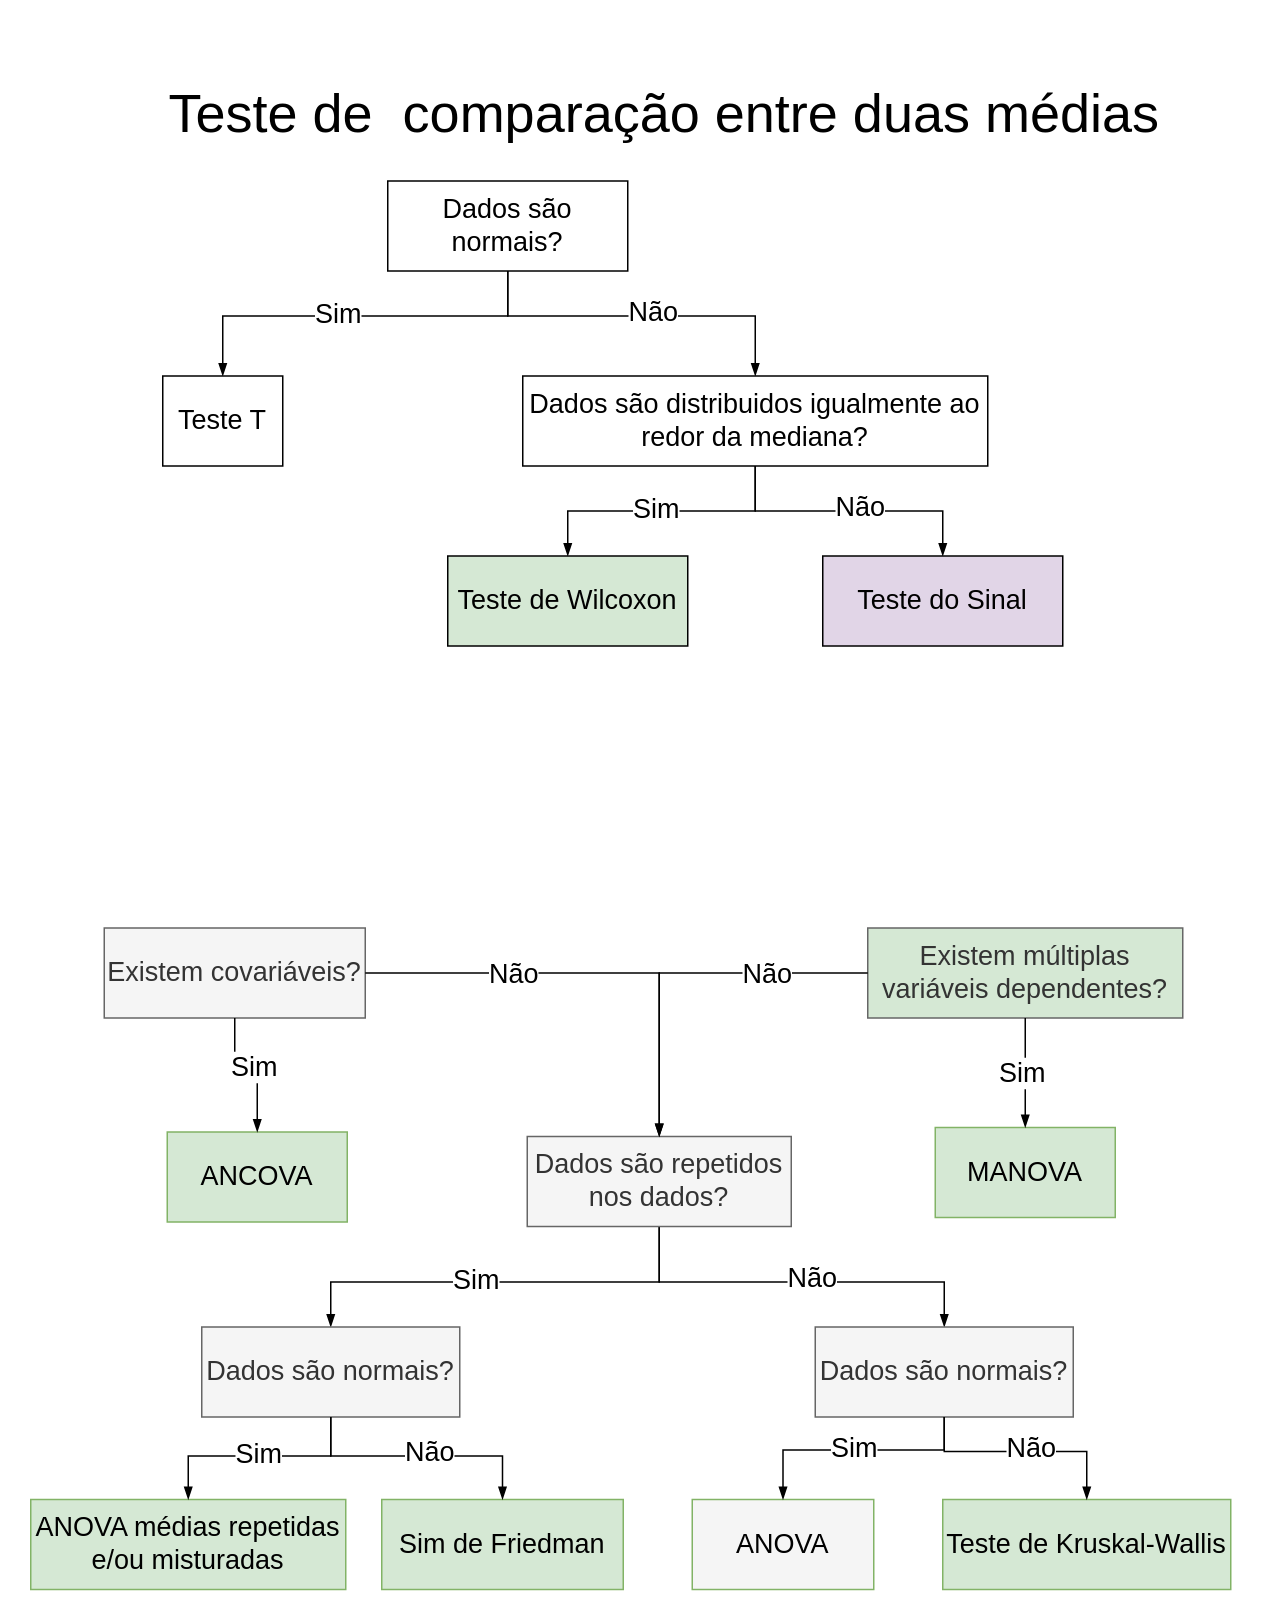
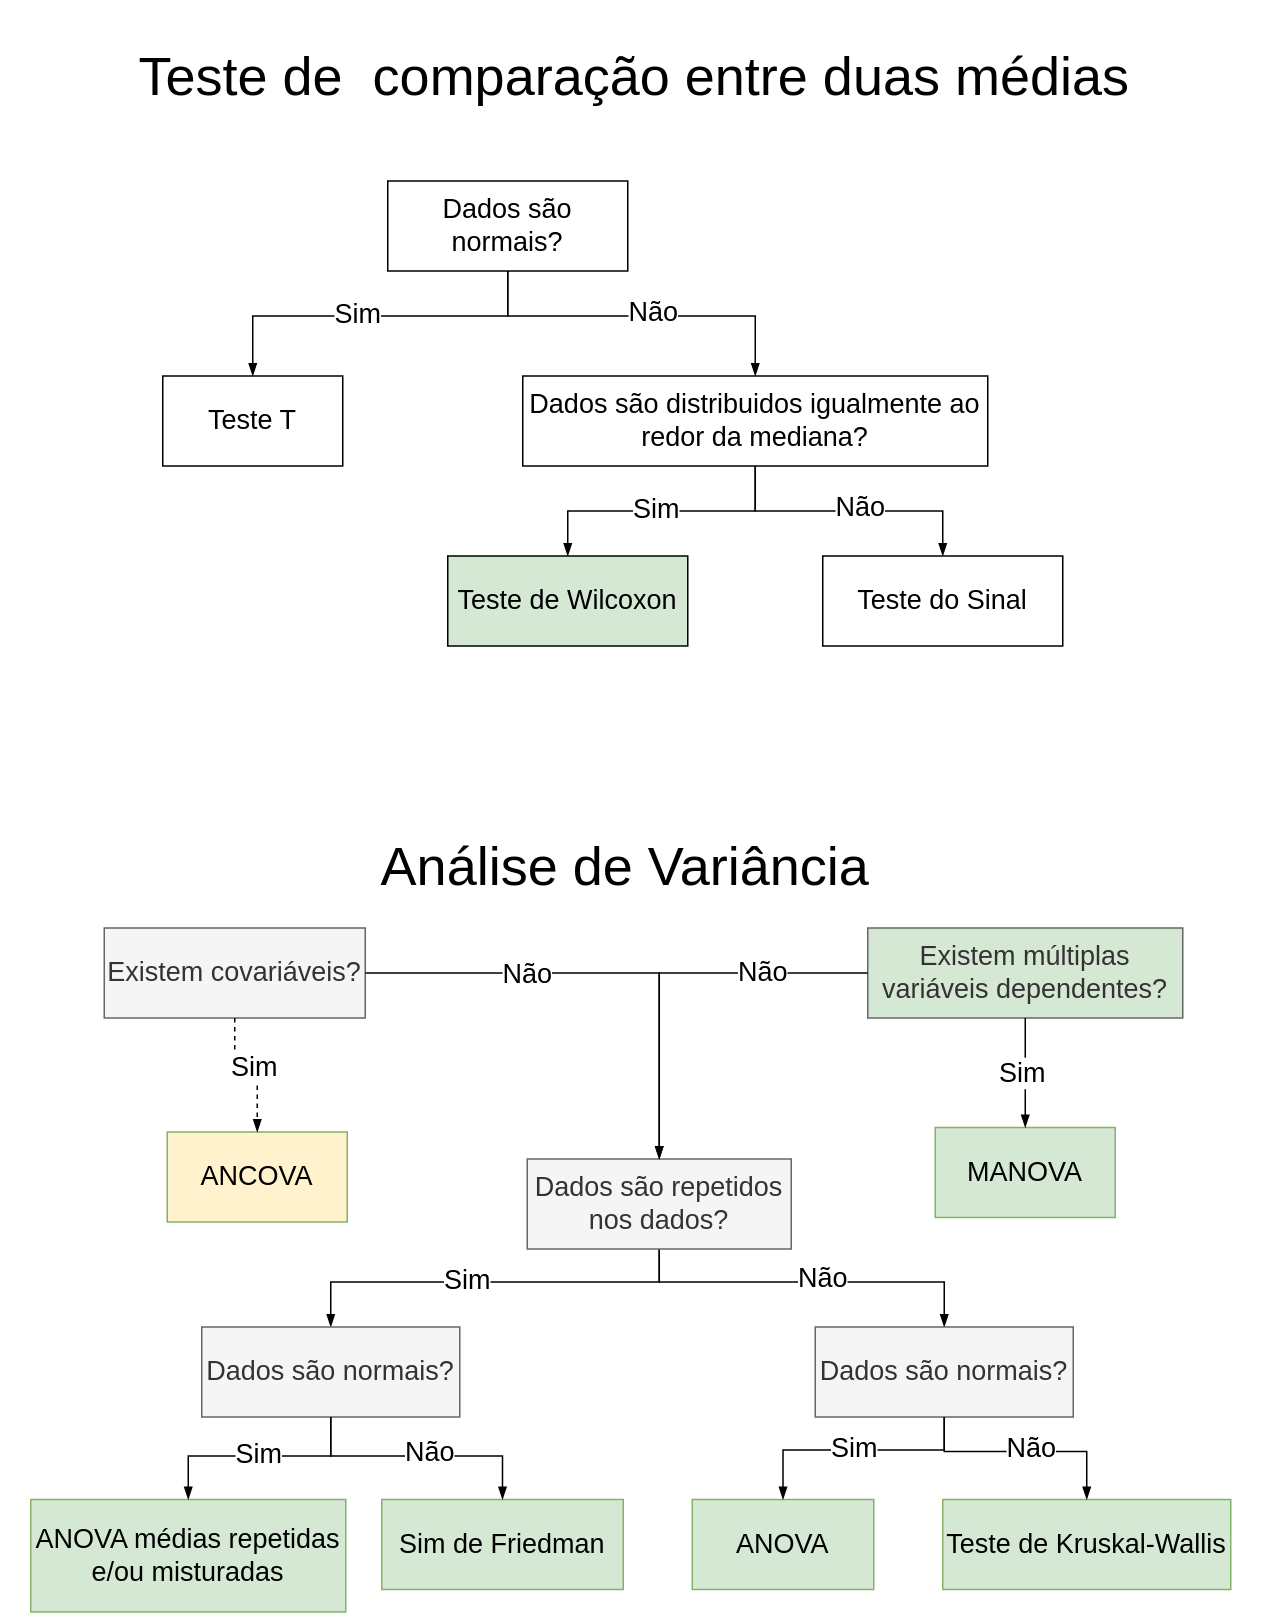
- <mxCell id="7" value="&lt;font style=&quot;font-size: 36px;&quot;&gt;Teste de&amp;nbsp; comparação entre duas médias&lt;/font&gt;" style="text;html=1;align=center;verticalAlign=middle;resizable=0;points=[];autosize=1;strokeColor=none;fillColor=none;" vertex="1" parent="1"><mxGeometry x="102" y="45" width="680" height="60" as="geometry" /></mxCell>
+ <mxCell id="7" value="&lt;font style=&quot;font-size: 36px;&quot;&gt;Teste de&amp;nbsp; comparação entre duas médias&lt;/font&gt;" style="text;html=1;align=center;verticalAlign=middle;resizable=0;points=[];autosize=1;strokeColor=none;fillColor=none;" vertex="1" parent="1"><mxGeometry x="82" y="20" width="680" height="60" as="geometry" /></mxCell>
- <mxCell id="8" value="Teste T" style="rounded=0;whiteSpace=wrap;html=1;fontSize=18;" vertex="1" parent="1"><mxGeometry x="108" y="250" width="80" height="60" as="geometry" /></mxCell>
+ <mxCell id="8" value="Teste T" style="rounded=0;whiteSpace=wrap;html=1;fontSize=18;" vertex="1" parent="1"><mxGeometry x="108" y="250" width="120" height="60" as="geometry" /></mxCell>
- <mxCell id="15" value="Teste do Sinal" style="rounded=0;whiteSpace=wrap;html=1;fontSize=18;fillColor=#e1d5e7;" vertex="1" parent="1"><mxGeometry x="548" y="370" width="160" height="60" as="geometry" /></mxCell>
+ <mxCell id="15" value="Teste do Sinal" style="rounded=0;whiteSpace=wrap;html=1;fontSize=18;" vertex="1" parent="1"><mxGeometry x="548" y="370" width="160" height="60" as="geometry" /></mxCell>
+ <mxCell id="21" value="&lt;span style=&quot;font-size: 36px;&quot;&gt;Análise de Variância&lt;br&gt;&lt;/span&gt;" style="text;html=1;align=center;verticalAlign=middle;resizable=0;points=[];autosize=1;strokeColor=none;fillColor=none;" vertex="1" parent="1"><mxGeometry x="243.5" y="549" width="344" height="55" as="geometry" /></mxCell>
- <mxCell id="40" value="" style="endArrow=blockThin;endFill=1;fontSize=11;edgeStyle=elbowEdgeStyle;elbow=vertical;rounded=0;exitX=0.5;exitY=1;exitDx=0;exitDy=0;entryX=0.5;entryY=0;entryDx=0;entryDy=0;" edge="1" parent="1" source="36" target="38"><mxGeometry relative="1" as="geometry"><mxPoint x="413" y="678" as="sourcePoint" /><mxPoint x="194" y="745" as="targetPoint" /><Array as="points"><mxPoint x="234" y="715" /></Array></mxGeometry></mxCell>
+ <mxCell id="40" value="" style="endArrow=blockThin;endFill=1;fontSize=11;edgeStyle=elbowEdgeStyle;elbow=vertical;rounded=0;exitX=0.5;exitY=1;exitDx=0;exitDy=0;entryX=0.5;entryY=0;entryDx=0;entryDy=0;dashed=1;" edge="1" parent="1" source="36" target="38"><mxGeometry relative="1" as="geometry"><mxPoint x="413" y="678" as="sourcePoint" /><mxPoint x="194" y="745" as="targetPoint" /><Array as="points"><mxPoint x="234" y="715" /></Array></mxGeometry></mxCell>
- <mxCell id="38" value="ANCOVA" style="rounded=0;whiteSpace=wrap;html=1;fontSize=18;fillColor=#d5e8d4;strokeColor=#82b366;" vertex="1" parent="1"><mxGeometry x="111" y="754" width="120" height="60" as="geometry" /></mxCell>
+ <mxCell id="38" value="ANCOVA" style="rounded=0;whiteSpace=wrap;html=1;fontSize=18;fillColor=#fff2cc;strokeColor=#82b366;" vertex="1" parent="1"><mxGeometry x="111" y="754" width="120" height="60" as="geometry" /></mxCell>
- <mxCell id="20" value="&lt;font style=&quot;font-size: 18px;&quot;&gt;Dados são repetidos nos dados?&lt;/font&gt;" style="rounded=0;whiteSpace=wrap;html=1;fillColor=#f5f5f5;strokeColor=#666666;fontColor=#333333;" vertex="1" parent="1"><mxGeometry x="351" y="757" width="176" height="60" as="geometry" /></mxCell>
+ <mxCell id="20" value="&lt;font style=&quot;font-size: 18px;&quot;&gt;Dados são repetidos nos dados?&lt;/font&gt;" style="rounded=0;whiteSpace=wrap;html=1;fillColor=#f5f5f5;strokeColor=#666666;fontColor=#333333;" vertex="1" parent="1"><mxGeometry x="351" y="772" width="176" height="60" as="geometry" /></mxCell>
- <mxCell id="24" value="ANOVA médias repetidas e/ou misturadas" style="rounded=0;whiteSpace=wrap;html=1;fontSize=18;fillColor=#d5e8d4;strokeColor=#82b366;" vertex="1" parent="1"><mxGeometry x="20" y="999" width="210" height="60" as="geometry" /></mxCell>
+ <mxCell id="24" value="ANOVA médias repetidas e/ou misturadas" style="rounded=0;whiteSpace=wrap;html=1;fontSize=18;fillColor=#d5e8d4;strokeColor=#82b366;" vertex="1" parent="1"><mxGeometry x="20" y="999" width="210" height="75" as="geometry" /></mxCell>
- <mxCell id="30" value="ANOVA" style="rounded=0;whiteSpace=wrap;html=1;fontSize=18;fillColor=#f5f5f5;strokeColor=#82b366;" vertex="1" parent="1"><mxGeometry x="461" y="999" width="121" height="60" as="geometry" /></mxCell>
+ <mxCell id="30" value="ANOVA" style="rounded=0;whiteSpace=wrap;html=1;fontSize=18;fillColor=#d5e8d4;strokeColor=#82b366;" vertex="1" parent="1"><mxGeometry x="461" y="999" width="121" height="60" as="geometry" /></mxCell>
